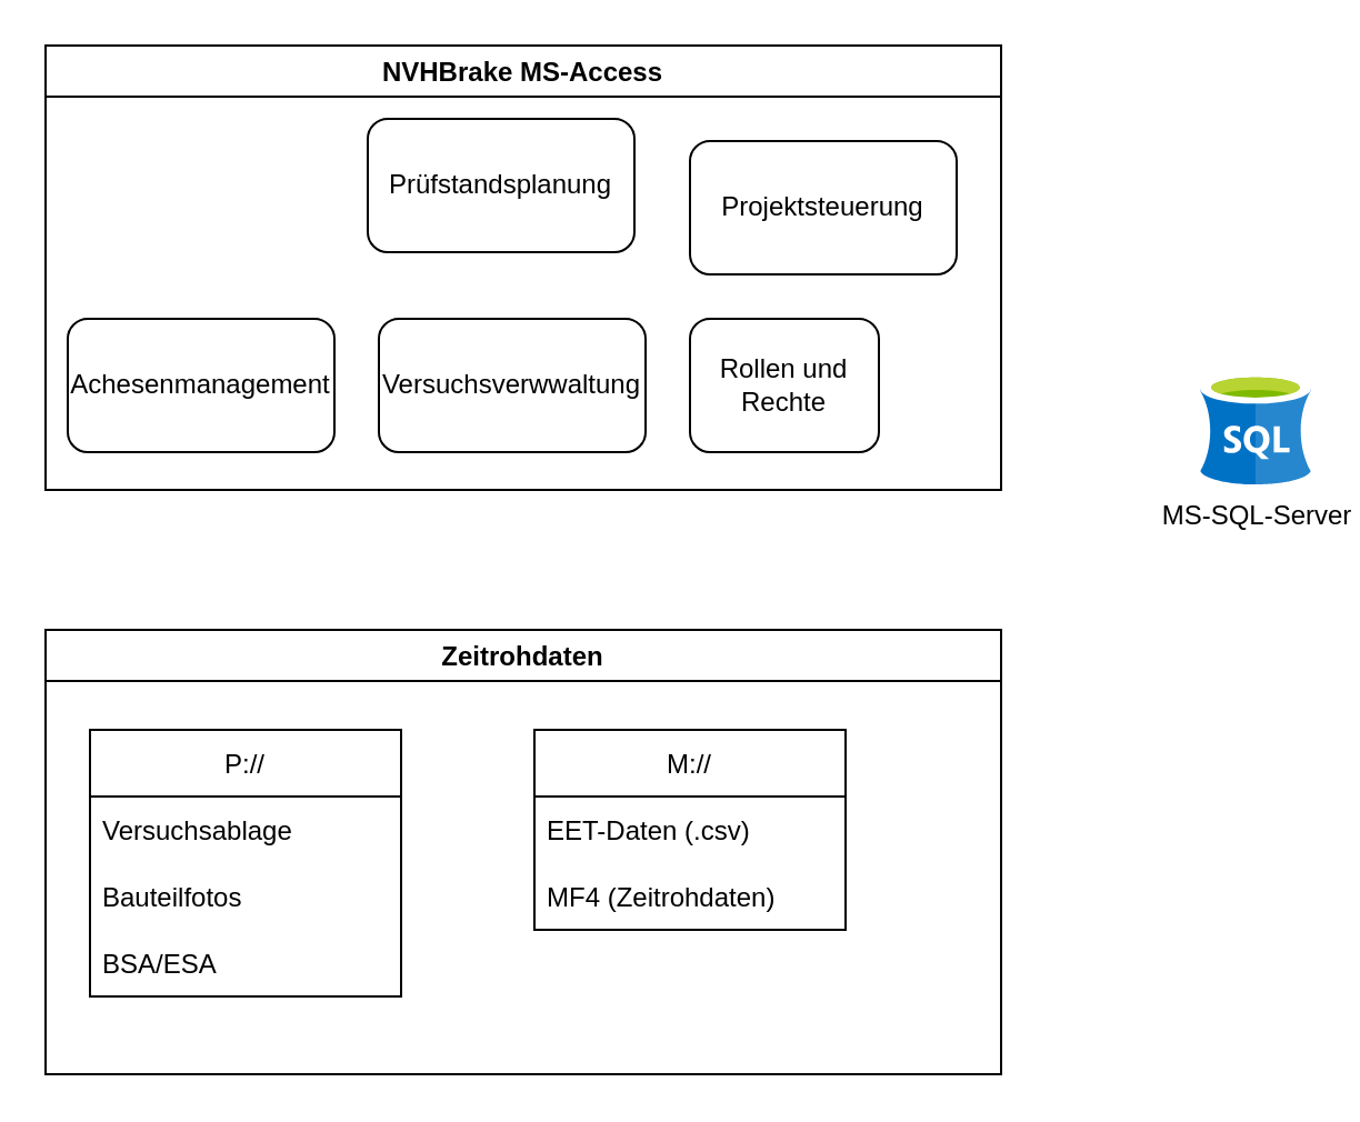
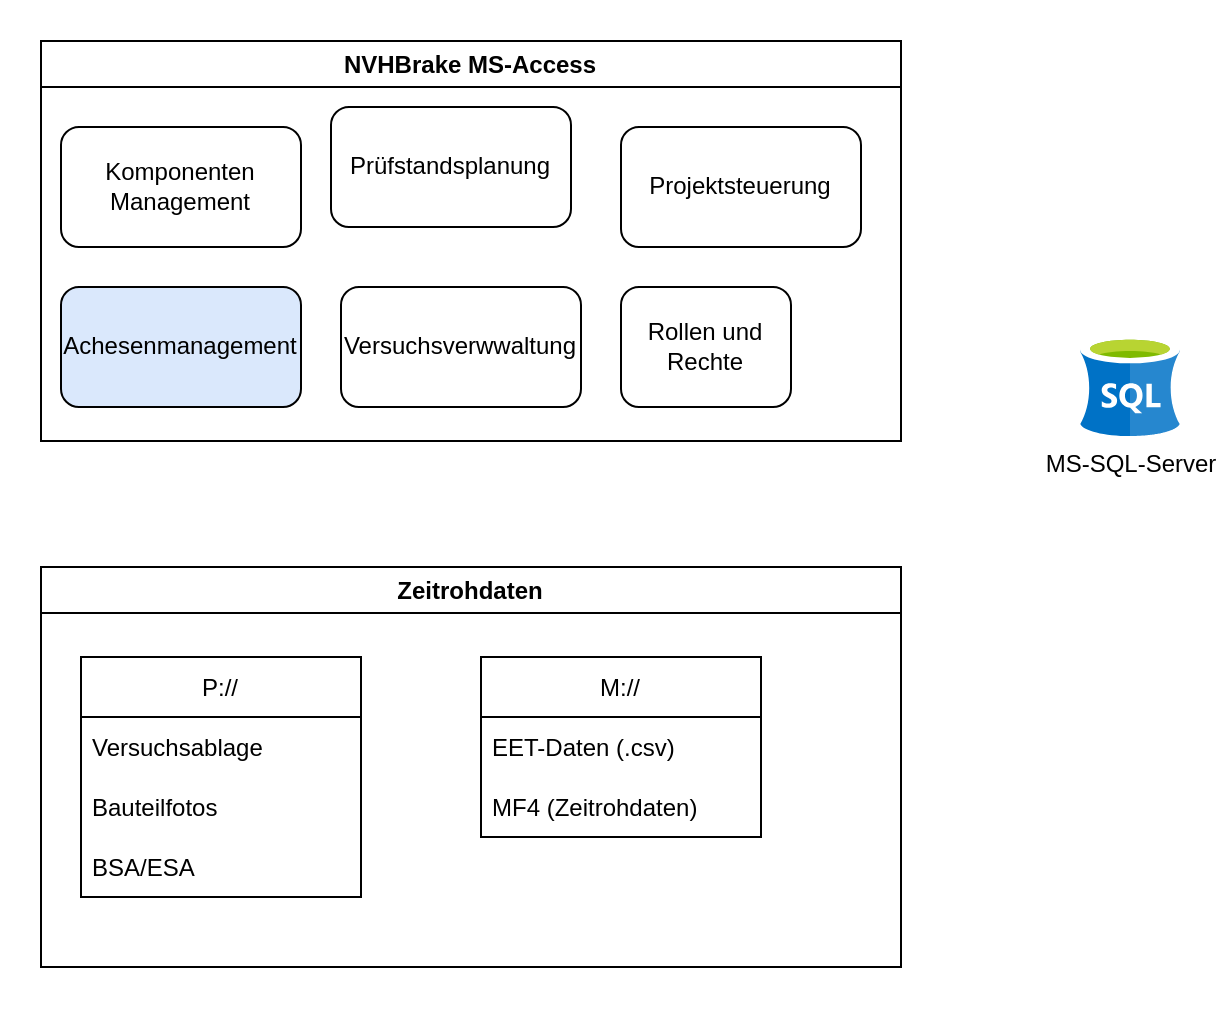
+ <mxCell id="3" value="Komponenten&lt;br&gt;Management" style="rounded=1;whiteSpace=wrap;html=1;" vertex="1" parent="2"><mxGeometry x="10" y="43" width="120" height="60" as="geometry" /></mxCell>
- <mxCell id="4" value="Achesenmanagement" style="rounded=1;whiteSpace=wrap;html=1;" vertex="1" parent="2"><mxGeometry x="10" y="123" width="120" height="60" as="geometry" /></mxCell>
+ <mxCell id="4" value="Achesenmanagement" style="rounded=1;whiteSpace=wrap;html=1;fillColor=#dae8fc;" vertex="1" parent="2"><mxGeometry x="10" y="123" width="120" height="60" as="geometry" /></mxCell>
